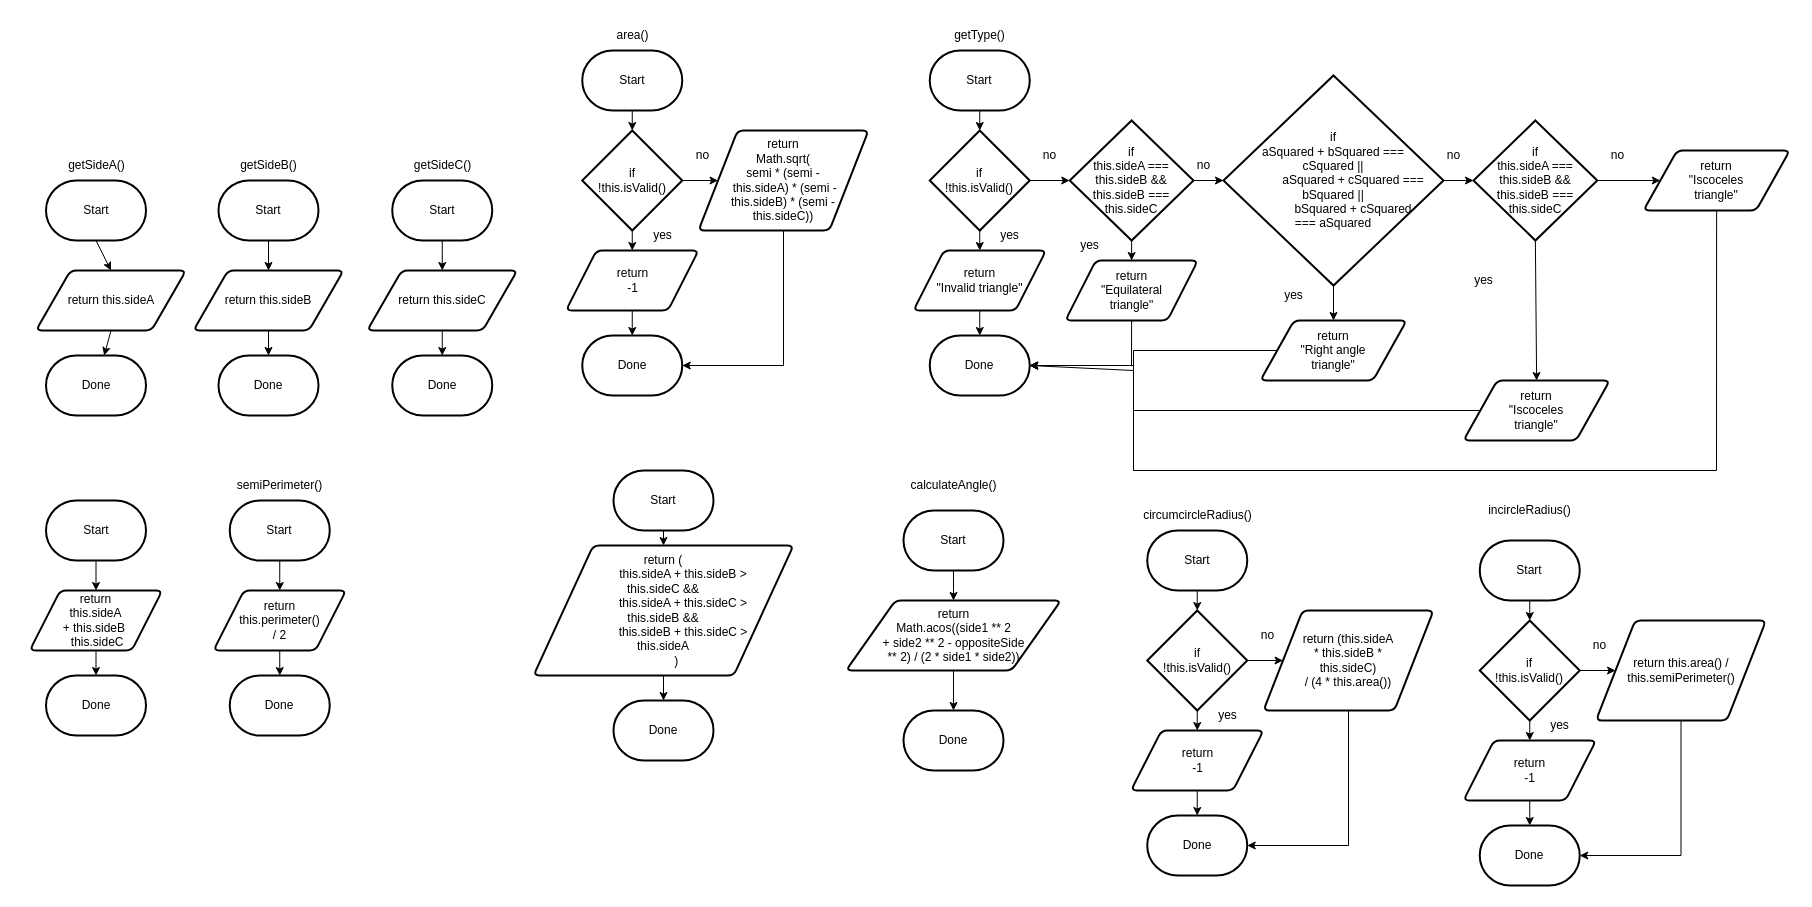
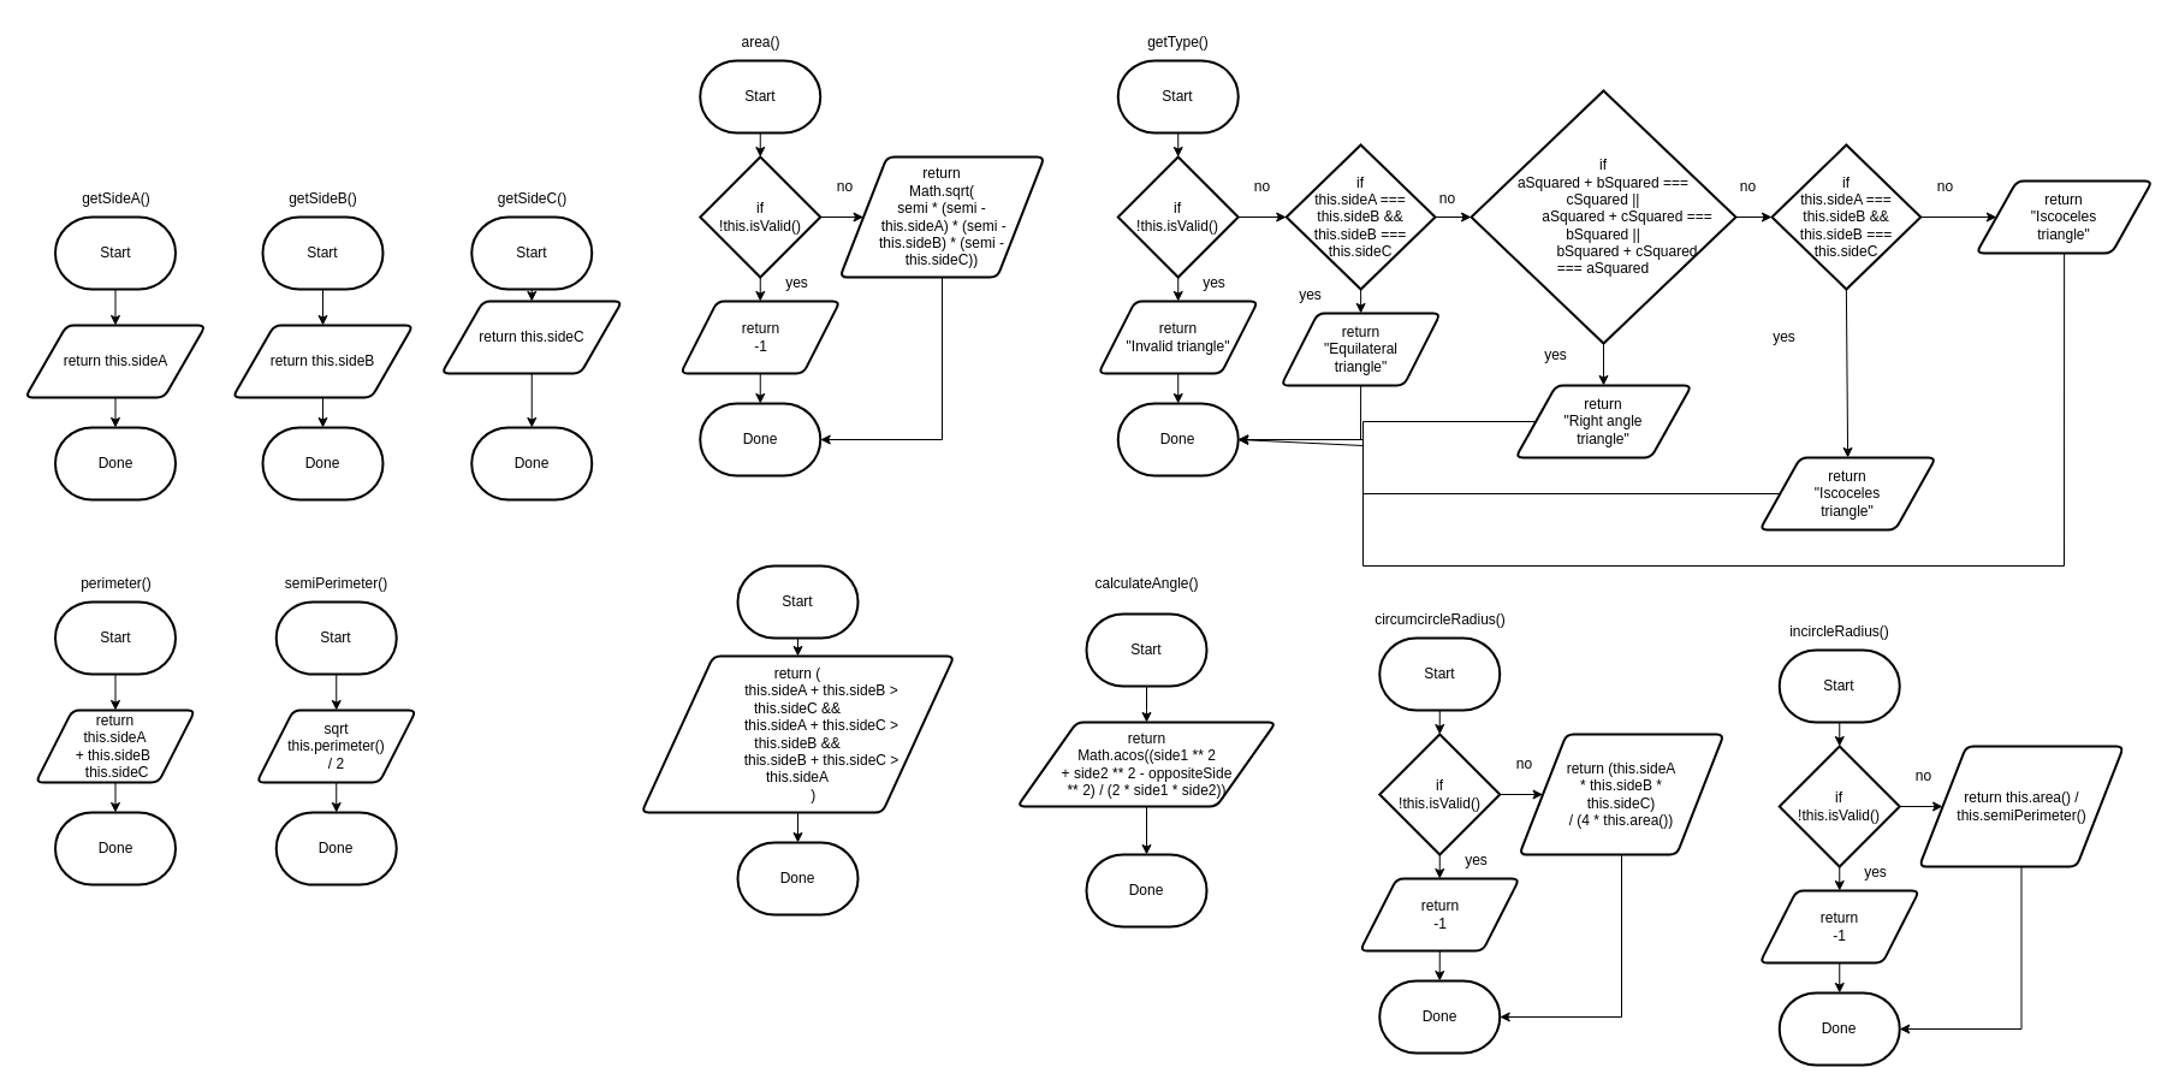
- <mxCell id="5" value="return this.sideA" style="shape=parallelogram;html=1;strokeWidth=2;perimeter=parallelogramPerimeter;whiteSpace=wrap;rounded=1;arcSize=12;size=0.23;" parent="1" vertex="1"><mxGeometry x="35.5" y="270" width="150" height="60" as="geometry" /></mxCell>
+ <mxCell id="5" value="return this.sideA" style="shape=parallelogram;html=1;strokeWidth=2;perimeter=parallelogramPerimeter;whiteSpace=wrap;rounded=1;arcSize=12;size=0.23;" parent="1" vertex="1"><mxGeometry x="20.5" y="270" width="150" height="60" as="geometry" /></mxCell>
- <mxCell id="35" value="return this.sideC" style="shape=parallelogram;html=1;strokeWidth=2;perimeter=parallelogramPerimeter;whiteSpace=wrap;rounded=1;arcSize=12;size=0.23;" parent="1" vertex="1"><mxGeometry x="366.75" y="270" width="150" height="60" as="geometry" /></mxCell>
+ <mxCell id="35" value="return this.sideC" style="shape=parallelogram;html=1;strokeWidth=2;perimeter=parallelogramPerimeter;whiteSpace=wrap;rounded=1;arcSize=12;size=0.23;" parent="1" vertex="1"><mxGeometry x="366.75" y="250" width="150" height="60" as="geometry" /></mxCell>
+ <mxCell id="13" value="perimeter()" style="text;html=1;align=center;verticalAlign=middle;resizable=0;points=[];autosize=1;strokeColor=none;fillColor=none;" parent="1" vertex="1"><mxGeometry x="55.5" y="470" width="80" height="30" as="geometry" /></mxCell>
- <mxCell id="103" value="incircleRadius()" style="text;html=1;align=center;verticalAlign=middle;resizable=0;points=[];autosize=1;strokeColor=none;fillColor=none;" vertex="1" parent="1"><mxGeometry x="1474.25" y="495" width="110" height="30" as="geometry" /></mxCell>
+ <mxCell id="103" value="incircleRadius()" style="text;html=1;align=center;verticalAlign=middle;resizable=0;points=[];autosize=1;strokeColor=none;fillColor=none;" vertex="1" parent="1"><mxGeometry x="1474.25" y="510" width="110" height="30" as="geometry" /></mxCell>
- <mxCell id="17" value="return&lt;br&gt;this.perimeter()&lt;br&gt;/ 2" style="shape=parallelogram;html=1;strokeWidth=2;perimeter=parallelogramPerimeter;whiteSpace=wrap;rounded=1;arcSize=12;size=0.23;" parent="1" vertex="1"><mxGeometry x="213" y="590" width="132.5" height="60" as="geometry" /></mxCell>
+ <mxCell id="17" value="sqrt&lt;br&gt;this.perimeter()&lt;br&gt;/ 2" style="shape=parallelogram;html=1;strokeWidth=2;perimeter=parallelogramPerimeter;whiteSpace=wrap;rounded=1;arcSize=12;size=0.23;" parent="1" vertex="1"><mxGeometry x="213" y="590" width="132.5" height="60" as="geometry" /></mxCell>
